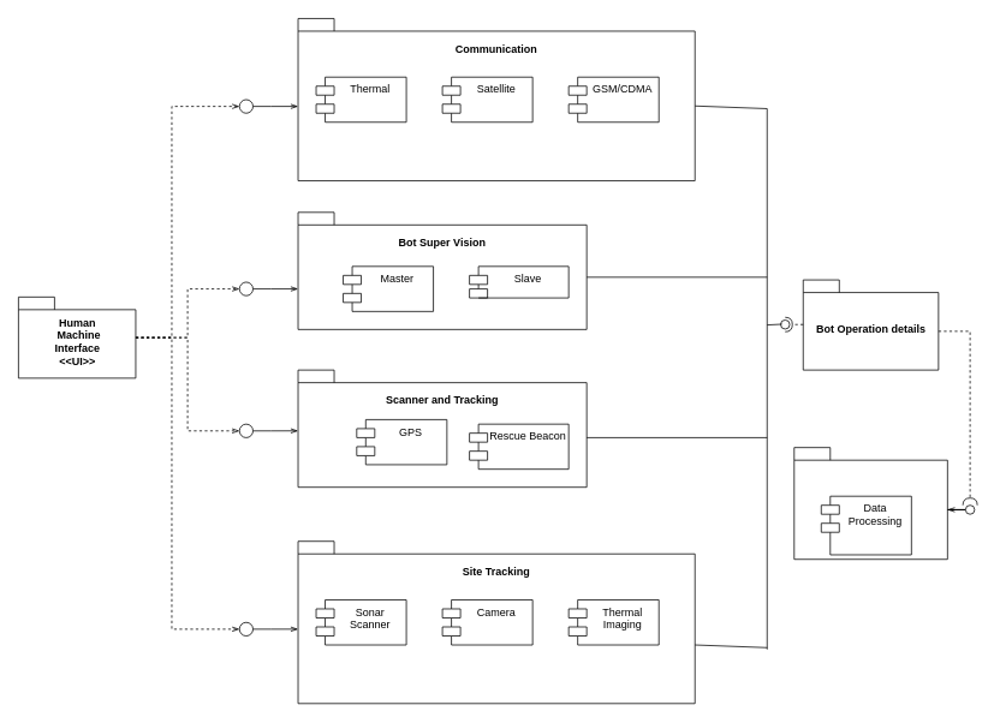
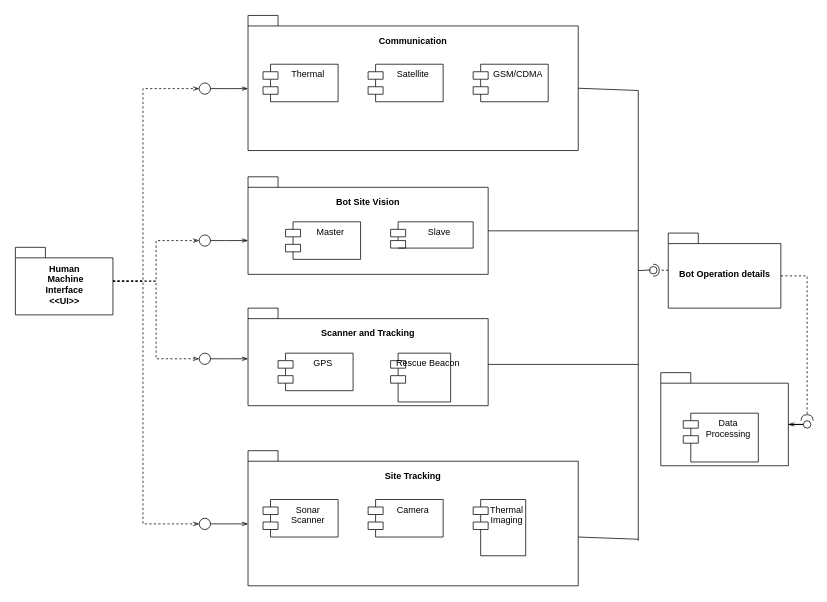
- <mxCell id="27" value="Bot Super Vision" style="text;align=center;fontStyle=1;verticalAlign=middle;spacingLeft=3;spacingRight=3;strokeColor=none;rotatable=0;points=[[0,0.5],[1,0.5]];portConstraint=eastwest;fillColor=none;shadow=0;" parent="1" vertex="1"><mxGeometry x="450" y="255" width="80" height="26" as="geometry" /></mxCell>
+ <mxCell id="27" value="Bot Site Vision" style="text;align=center;fontStyle=1;verticalAlign=middle;spacingLeft=3;spacingRight=3;strokeColor=none;rotatable=0;points=[[0,0.5],[1,0.5]];portConstraint=eastwest;fillColor=none;shadow=0;" parent="1" vertex="1"><mxGeometry x="450" y="255" width="80" height="26" as="geometry" /></mxCell>
- <mxCell id="13" value="GPS" style="shape=module;align=left;spacingLeft=20;align=center;verticalAlign=top;fillColor=none;shadow=0;" parent="1" vertex="1"><mxGeometry x="395" y="465" width="100" height="50" as="geometry" /></mxCell>
+ <mxCell id="13" value="GPS" style="shape=module;align=left;spacingLeft=20;align=center;verticalAlign=top;fillColor=none;shadow=0;" parent="1" vertex="1"><mxGeometry x="370" y="470" width="100" height="50" as="geometry" /></mxCell>
- <mxCell id="14" value="Rescue Beacon" style="shape=module;align=left;spacingLeft=20;align=center;verticalAlign=top;fillColor=none;shadow=0;" parent="1" vertex="1"><mxGeometry x="520" y="470" width="110" height="50" as="geometry" /></mxCell>
+ <mxCell id="14" value="Rescue Beacon" style="shape=module;align=left;spacingLeft=20;align=center;verticalAlign=top;fillColor=none;shadow=0;" parent="1" vertex="1"><mxGeometry x="520" y="470" width="80" height="65" as="geometry" /></mxCell>
- <mxCell id="19" value="Thermal &#10;Imaging" style="shape=module;align=left;spacingLeft=20;align=center;verticalAlign=top;fillColor=none;shadow=0;" parent="1" vertex="1"><mxGeometry x="630" y="665" width="100" height="50" as="geometry" /></mxCell>
+ <mxCell id="19" value="Thermal &#10;Imaging" style="shape=module;align=left;spacingLeft=20;align=center;verticalAlign=top;fillColor=none;shadow=0;" parent="1" vertex="1"><mxGeometry x="630" y="665" width="70" height="75" as="geometry" /></mxCell>
